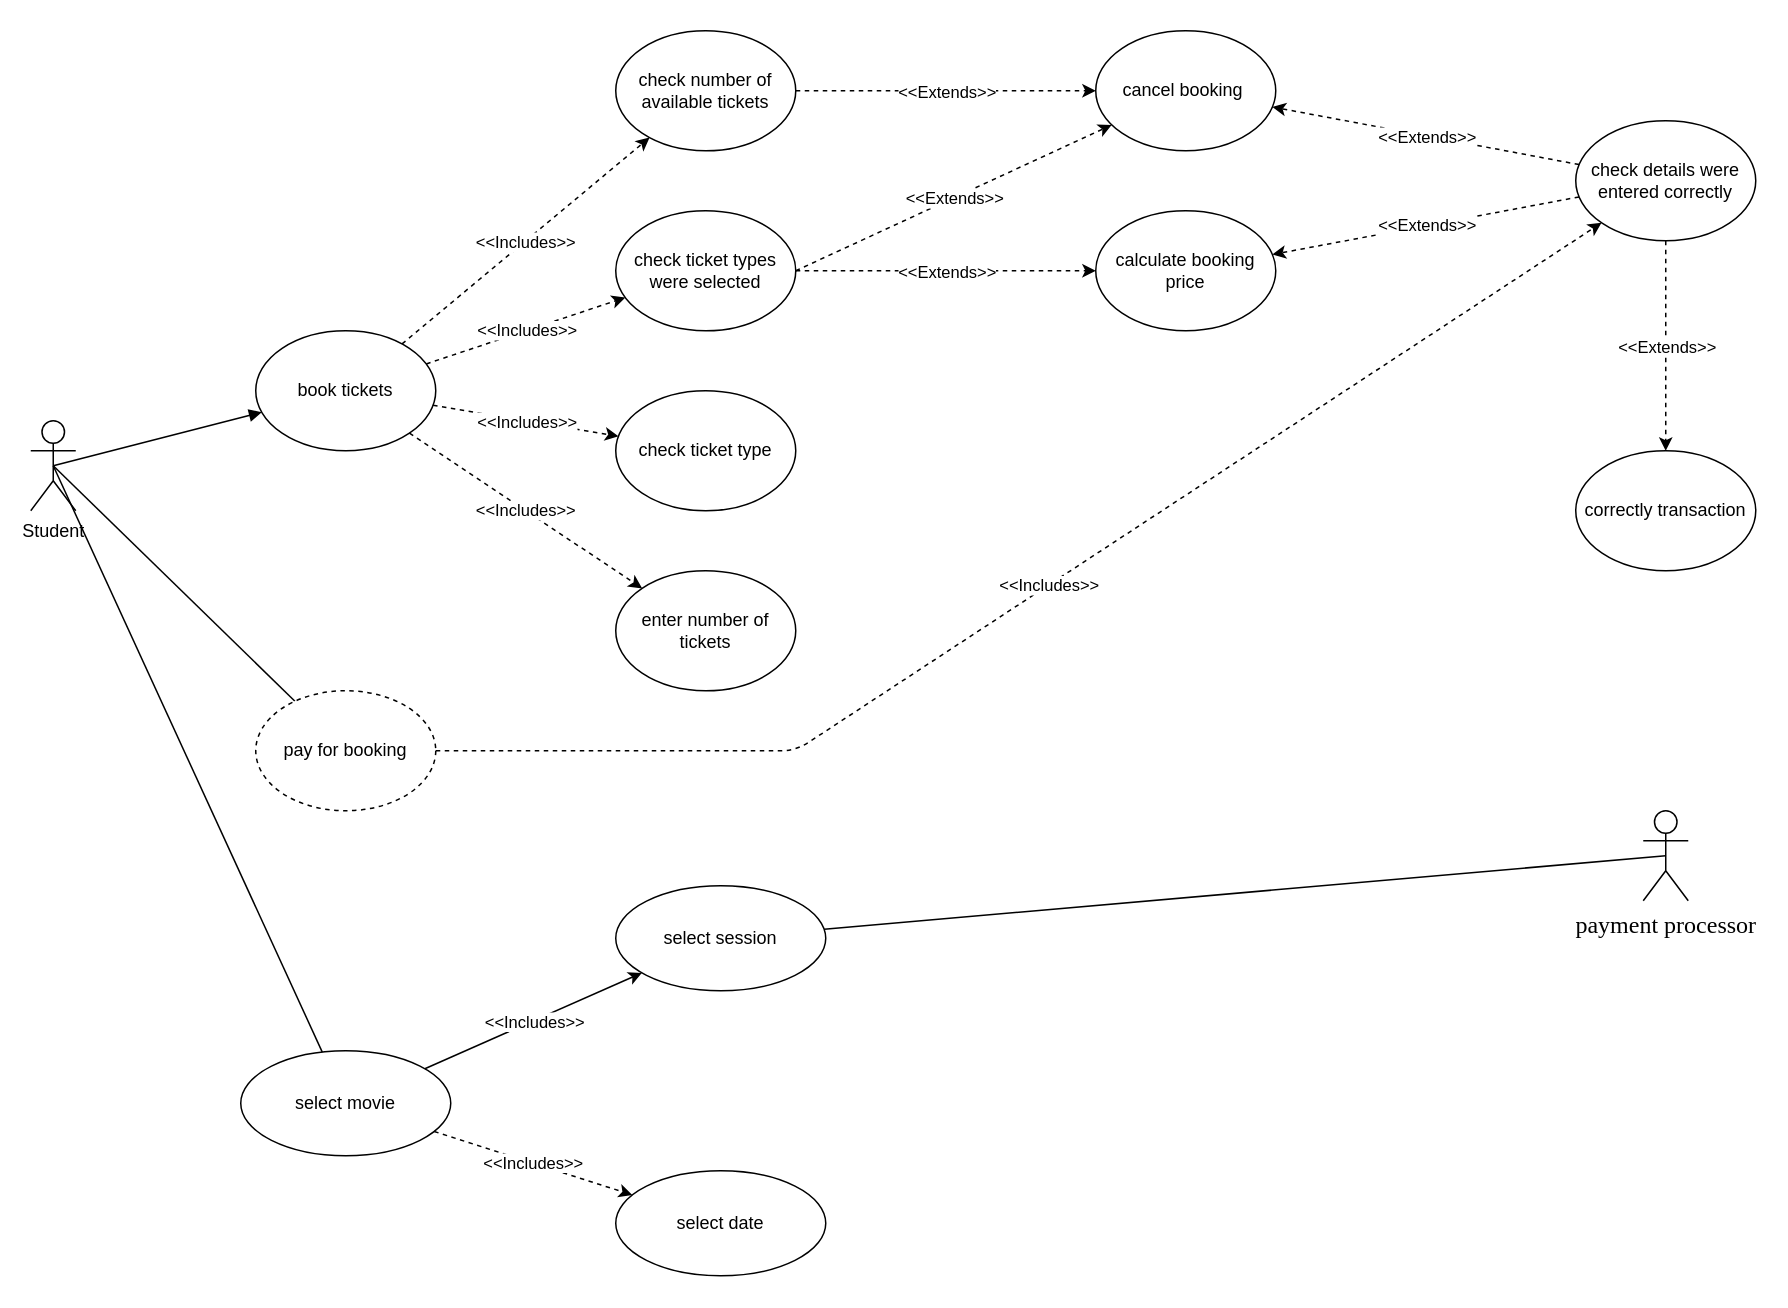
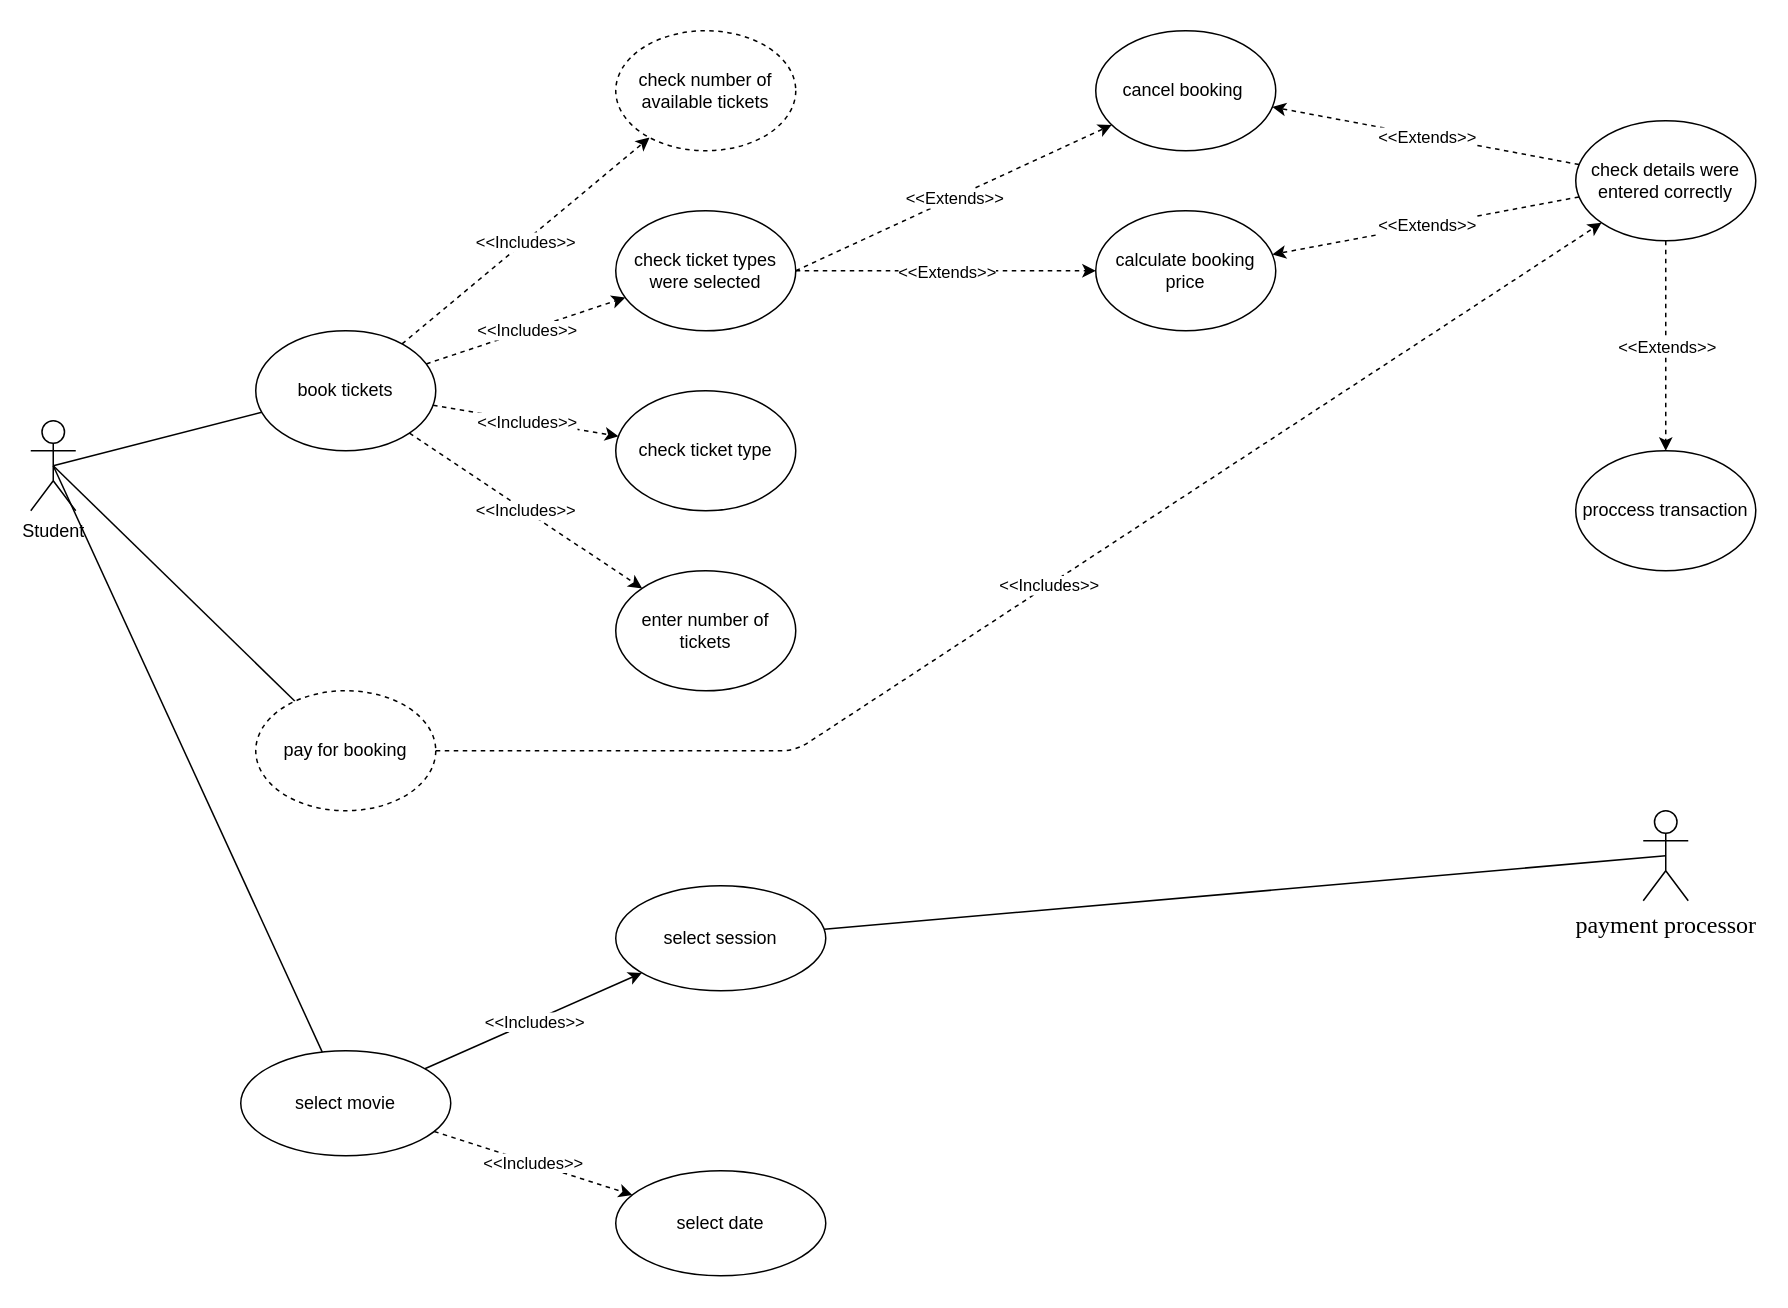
- <mxCell id="18" value="check number of available tickets" style="ellipse;whiteSpace=wrap;html=1;" parent="1" vertex="1"><mxGeometry x="410" y="20" width="120" height="80" as="geometry" /></mxCell>
+ <mxCell id="18" value="check number of available tickets" style="ellipse;whiteSpace=wrap;html=1;dashed=1;" parent="1" vertex="1"><mxGeometry x="410" y="20" width="120" height="80" as="geometry" /></mxCell>
- <mxCell id="30" value="" style="endArrow=classic;html=1;dashed=1;exitX=1;exitY=0.5;exitDx=0;exitDy=0;" parent="1" source="18" target="29" edge="1"><mxGeometry relative="1" as="geometry"><mxPoint x="1130" y="180" as="sourcePoint" /><mxPoint x="1250" y="180" as="targetPoint" /></mxGeometry></mxCell>
- <mxCell id="31" value="&amp;lt;&amp;lt;Extends&amp;gt;&amp;gt;" style="edgeLabel;resizable=0;html=1;align=center;verticalAlign=middle;" parent="30" connectable="0" vertex="1"><mxGeometry relative="1" as="geometry" /></mxCell>
- <mxCell id="11" value="" style="endArrow=block;html=1;exitX=0.5;exitY=0.5;exitDx=0;exitDy=0;exitPerimeter=0;" parent="1" source="2" target="19" edge="1"><mxGeometry width="50" height="50" relative="1" as="geometry"><mxPoint x="660" y="850" as="sourcePoint" /><mxPoint x="710" as="targetPoint" y="780" /></mxGeometry></mxCell>
+ <mxCell id="11" value="" style="endArrow=none;html=1;exitX=0.5;exitY=0.5;exitDx=0;exitDy=0;exitPerimeter=0;" parent="1" source="2" target="19" edge="1"><mxGeometry width="50" height="50" relative="1" as="geometry"><mxPoint x="660" y="850" as="sourcePoint" /><mxPoint x="710" as="targetPoint" y="780" /></mxGeometry></mxCell>
- <mxCell id="39" value="correctly transaction" style="ellipse;whiteSpace=wrap;html=1;" parent="1" vertex="1"><mxGeometry x="1050" y="300" width="120" height="80" as="geometry" /></mxCell>
+ <mxCell id="39" value="proccess transaction" style="ellipse;whiteSpace=wrap;html=1;" parent="1" vertex="1"><mxGeometry x="1050" y="300" width="120" height="80" as="geometry" /></mxCell>
